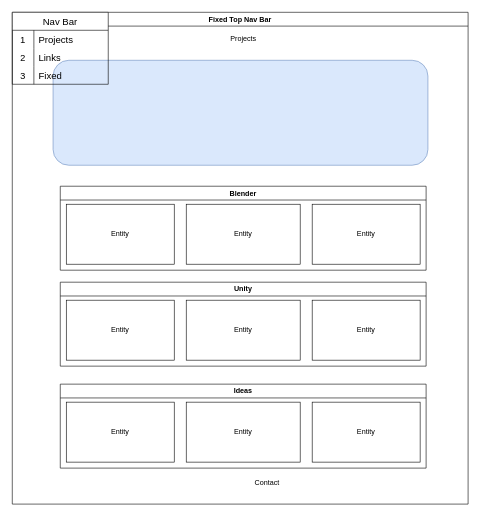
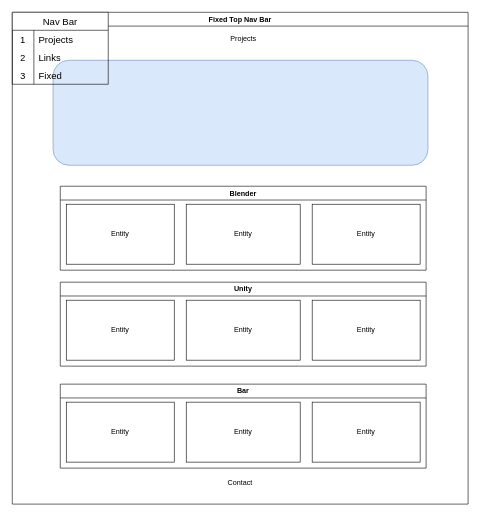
- <mxCell id="23" value="Ideas" style="swimlane;whiteSpace=wrap;html=1;" parent="2" vertex="1"><mxGeometry x="80" y="620" width="610" height="140" as="geometry" /></mxCell>
+ <mxCell id="23" value="Bar" style="swimlane;whiteSpace=wrap;html=1;" parent="2" vertex="1"><mxGeometry x="80" y="620" width="610" height="140" as="geometry" /></mxCell>
- <mxCell id="27" value="Contact" style="text;html=1;align=center;verticalAlign=middle;whiteSpace=wrap;rounded=0;" vertex="1" parent="2"><mxGeometry x="395" y="770" width="60" height="30" as="geometry" /></mxCell>
+ <mxCell id="27" value="Contact" style="text;html=1;align=center;verticalAlign=middle;whiteSpace=wrap;rounded=0;" vertex="1" parent="2"><mxGeometry x="350" y="770" width="60" height="30" as="geometry" /></mxCell>
